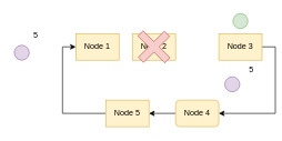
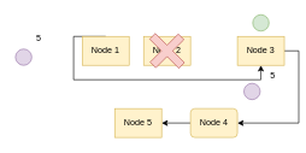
+ <mxCell id="2" style="edgeStyle=orthogonalEdgeStyle;rounded=0;orthogonalLoop=1;jettySize=auto;html=1;exitX=0.5;exitY=0;exitDx=0;exitDy=0;entryX=0.5;entryY=1;entryDx=0;entryDy=0;startArrow=none;startFill=0;" edge="1" parent="1" source="3" target="6"><mxGeometry relative="1" as="geometry"><Array as="points"><mxPoint x="101" y="110" /><mxPoint x="361" y="110" /></Array></mxGeometry></mxCell>
- <mxCell id="9" style="edgeStyle=orthogonalEdgeStyle;rounded=0;orthogonalLoop=1;jettySize=auto;html=1;exitX=0;exitY=0.5;exitDx=0;exitDy=0;entryX=0;entryY=0.5;entryDx=0;entryDy=0;startArrow=none;startFill=0;" edge="1" parent="1" source="10" target="3"><mxGeometry relative="1" as="geometry" /></mxCell>
